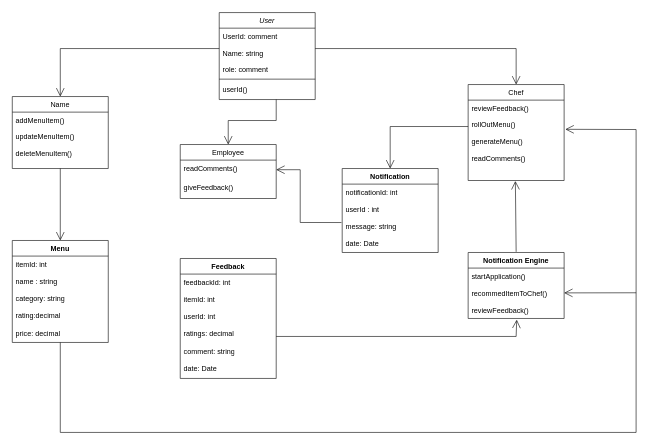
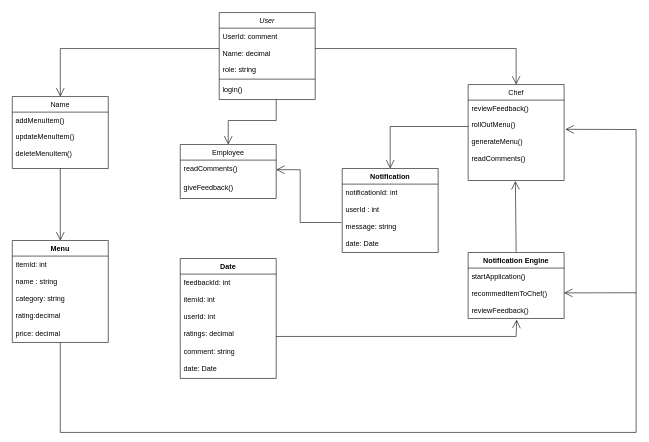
- <mxCell id="5" value="Name: string" style="text;align=left;verticalAlign=top;spacingLeft=4;spacingRight=4;overflow=hidden;rotatable=0;points=[[0,0.5],[1,0.5]];portConstraint=eastwest;rounded=0;shadow=0;html=0;" parent="2" vertex="1"><mxGeometry y="55" width="160" height="26" as="geometry" /></mxCell>
+ <mxCell id="5" value="Name: decimal" style="text;align=left;verticalAlign=top;spacingLeft=4;spacingRight=4;overflow=hidden;rotatable=0;points=[[0,0.5],[1,0.5]];portConstraint=eastwest;rounded=0;shadow=0;html=0;" parent="2" vertex="1"><mxGeometry y="55" width="160" height="26" as="geometry" /></mxCell>
- <mxCell id="6" value="role: comment" style="text;align=left;verticalAlign=top;spacingLeft=4;spacingRight=4;overflow=hidden;rotatable=0;points=[[0,0.5],[1,0.5]];portConstraint=eastwest;rounded=0;shadow=0;html=0;" parent="2" vertex="1"><mxGeometry y="81" width="160" height="26" as="geometry" /></mxCell>
+ <mxCell id="6" value="role: string" style="text;align=left;verticalAlign=top;spacingLeft=4;spacingRight=4;overflow=hidden;rotatable=0;points=[[0,0.5],[1,0.5]];portConstraint=eastwest;rounded=0;shadow=0;html=0;" parent="2" vertex="1"><mxGeometry y="81" width="160" height="26" as="geometry" /></mxCell>
- <mxCell id="8" value="userId()" style="text;align=left;verticalAlign=top;spacingLeft=4;spacingRight=4;overflow=hidden;rotatable=0;points=[[0,0.5],[1,0.5]];portConstraint=eastwest;" parent="2" vertex="1"><mxGeometry y="115" width="160" height="26" as="geometry" /></mxCell>
+ <mxCell id="8" value="login()" style="text;align=left;verticalAlign=top;spacingLeft=4;spacingRight=4;overflow=hidden;rotatable=0;points=[[0,0.5],[1,0.5]];portConstraint=eastwest;" parent="2" vertex="1"><mxGeometry y="115" width="160" height="26" as="geometry" /></mxCell>
- <mxCell id="23" value="Feedback" style="swimlane;fontStyle=1;align=center;verticalAlign=top;childLayout=stackLayout;horizontal=1;startSize=26;horizontalStack=0;resizeParent=1;resizeParentMax=0;resizeLast=0;collapsible=1;marginBottom=0;whiteSpace=wrap;html=1;" vertex="1" parent="1"><mxGeometry x="300" y="430" width="160" height="200" as="geometry"><mxRectangle x="670" y="510" width="90" height="30" as="alternateBounds" /></mxGeometry></mxCell>
+ <mxCell id="23" value="Date" style="swimlane;fontStyle=1;align=center;verticalAlign=top;childLayout=stackLayout;horizontal=1;startSize=26;horizontalStack=0;resizeParent=1;resizeParentMax=0;resizeLast=0;collapsible=1;marginBottom=0;whiteSpace=wrap;html=1;" vertex="1" parent="1"><mxGeometry x="300" y="430" width="160" height="200" as="geometry"><mxRectangle x="670" y="510" width="90" height="30" as="alternateBounds" /></mxGeometry></mxCell>
